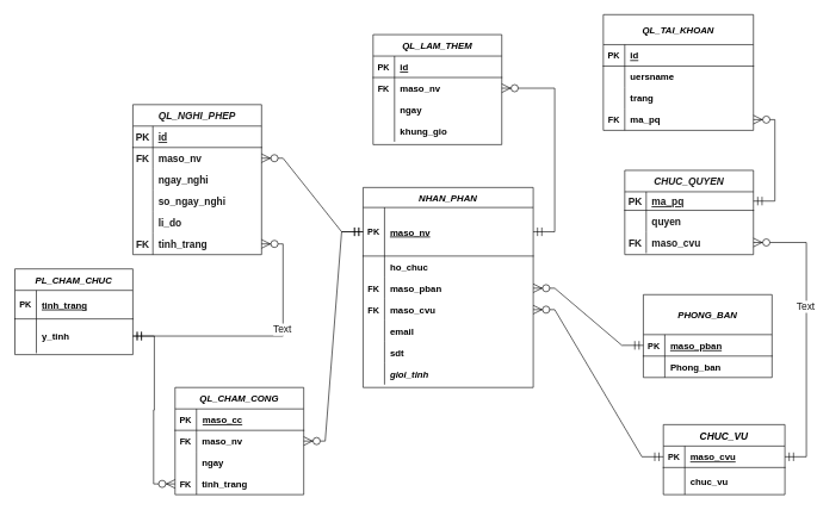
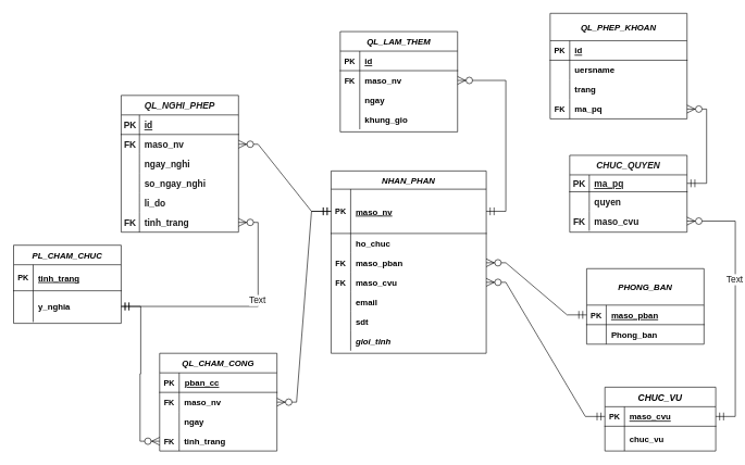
- <mxCell id="58" value="QL_TAI_KHOAN" style="shape=table;startSize=42;container=1;collapsible=1;childLayout=tableLayout;fixedRows=1;rowLines=0;fontStyle=3;align=center;resizeLast=1;fontSize=13;" vertex="1" parent="1"><mxGeometry x="843" y="20" width="210" height="162" as="geometry" /></mxCell>
+ <mxCell id="58" value="QL_PHEP_KHOAN" style="shape=table;startSize=42;container=1;collapsible=1;childLayout=tableLayout;fixedRows=1;rowLines=0;fontStyle=3;align=center;resizeLast=1;fontSize=13;" vertex="1" parent="1"><mxGeometry x="843" y="20" width="210" height="162" as="geometry" /></mxCell>
- <mxCell id="44" value="y_tinh" style="shape=partialRectangle;connectable=0;fillColor=none;top=0;left=0;bottom=0;right=0;align=left;spacingLeft=6;overflow=hidden;fontStyle=1;fontSize=13;" vertex="1" parent="42"><mxGeometry x="30" width="135" height="48" as="geometry"><mxRectangle width="135" height="48" as="alternateBounds" /></mxGeometry></mxCell>
+ <mxCell id="44" value="y_nghia" style="shape=partialRectangle;connectable=0;fillColor=none;top=0;left=0;bottom=0;right=0;align=left;spacingLeft=6;overflow=hidden;fontStyle=1;fontSize=13;" vertex="1" parent="42"><mxGeometry x="30" width="135" height="48" as="geometry"><mxRectangle width="135" height="48" as="alternateBounds" /></mxGeometry></mxCell>
- <mxCell id="48" value="maso_cc" style="shape=partialRectangle;connectable=0;fillColor=none;top=0;left=0;bottom=0;right=0;align=left;spacingLeft=6;fontStyle=5;overflow=hidden;perimeterSpacing=0;spacing=3;spacingTop=0;fontSize=13;" vertex="1" parent="46"><mxGeometry x="30" width="150" height="30" as="geometry"><mxRectangle width="150" height="30" as="alternateBounds" /></mxGeometry></mxCell>
+ <mxCell id="48" value="pban_cc" style="shape=partialRectangle;connectable=0;fillColor=none;top=0;left=0;bottom=0;right=0;align=left;spacingLeft=6;fontStyle=5;overflow=hidden;perimeterSpacing=0;spacing=3;spacingTop=0;fontSize=13;" vertex="1" parent="46"><mxGeometry x="30" width="150" height="30" as="geometry"><mxRectangle width="150" height="30" as="alternateBounds" /></mxGeometry></mxCell>
